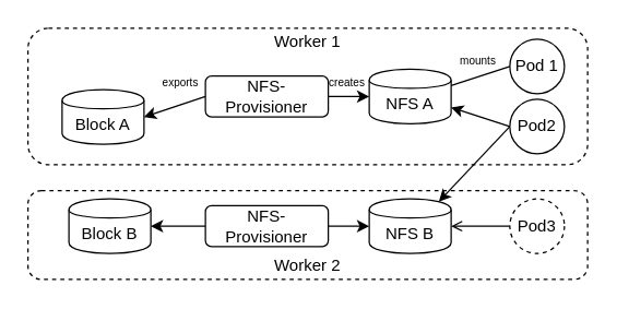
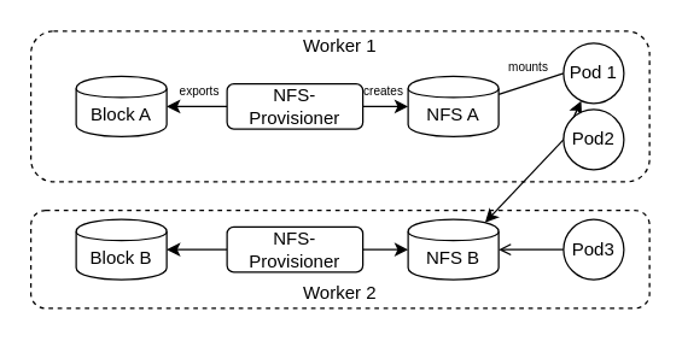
- <mxCell id="4" value="Block A" style="shape=cylinder;whiteSpace=wrap;html=1;boundedLbl=1;backgroundOutline=1;" vertex="1" parent="1"><mxGeometry x="45" y="65" width="60" height="40" as="geometry" /></mxCell>
+ <mxCell id="4" value="Block A" style="shape=cylinder;whiteSpace=wrap;html=1;boundedLbl=1;backgroundOutline=1;" vertex="1" parent="1"><mxGeometry x="50" y="50" width="60" height="40" as="geometry" /></mxCell>
- <mxCell id="16" style="edgeStyle=none;rounded=0;orthogonalLoop=1;jettySize=auto;html=1;exitX=0;exitY=0.5;exitDx=0;exitDy=0;entryX=1;entryY=0.7;entryDx=0;entryDy=0;" edge="1" parent="1" source="18" target="7"><mxGeometry relative="1" as="geometry" /></mxCell>
+ <mxCell id="16" style="edgeStyle=none;rounded=0;orthogonalLoop=1;jettySize=auto;html=1;exitX=0;exitY=0.5;exitDx=0;exitDy=0;" edge="1" parent="1" source="18" target="15"><mxGeometry relative="1" as="geometry" /></mxCell>
- <mxCell id="20" value="Pod3" style="ellipse;whiteSpace=wrap;html=1;aspect=fixed;dashed=1;" vertex="1" parent="1"><mxGeometry x="373" y="145" width="40" height="40" as="geometry" /></mxCell>
+ <mxCell id="20" value="Pod3" style="ellipse;whiteSpace=wrap;html=1;aspect=fixed;" vertex="1" parent="1"><mxGeometry x="373" y="145" width="40" height="40" as="geometry" /></mxCell>
